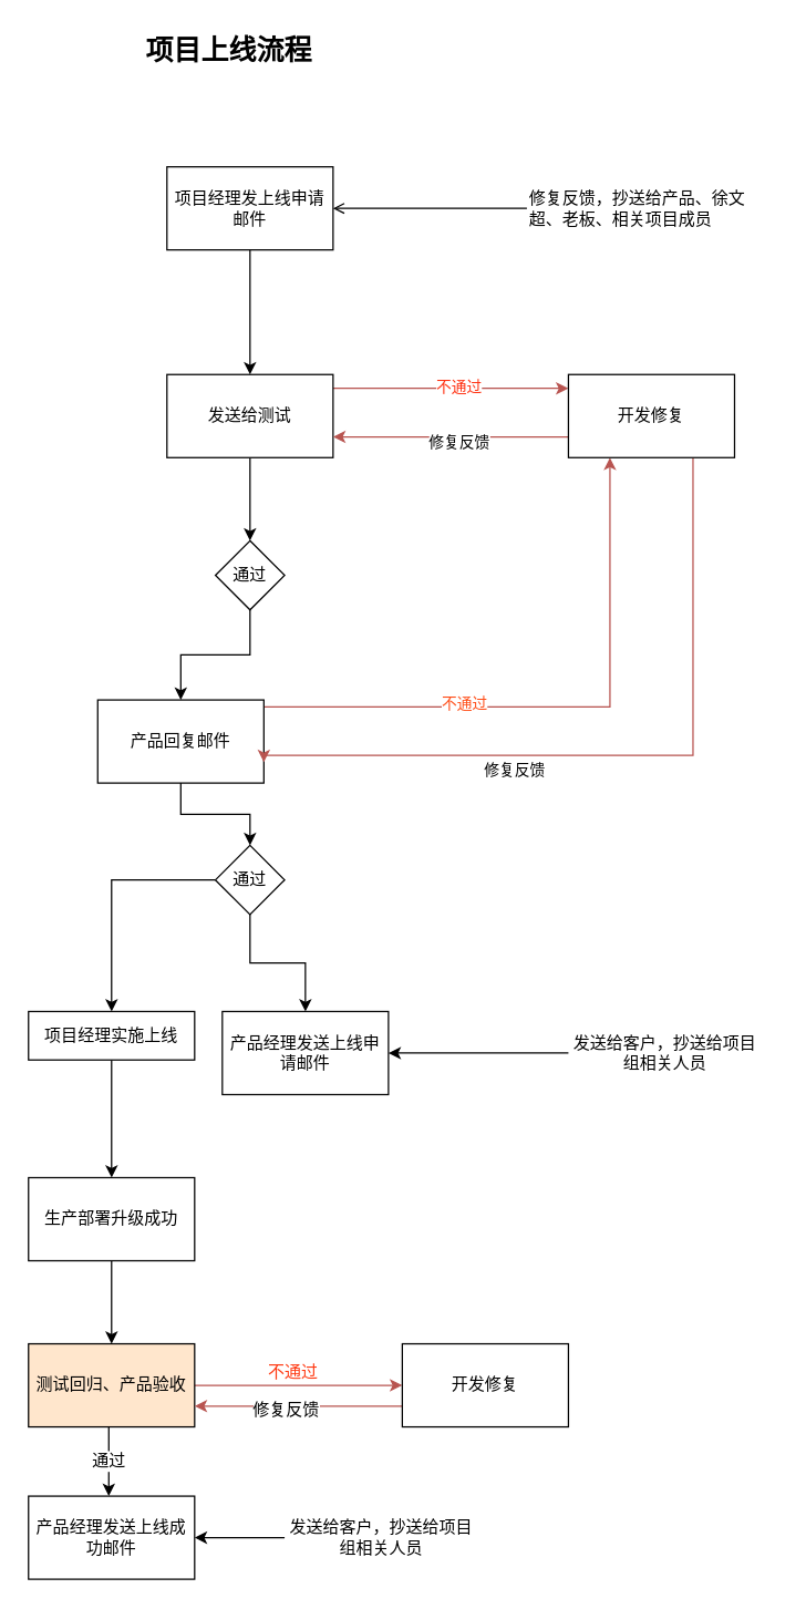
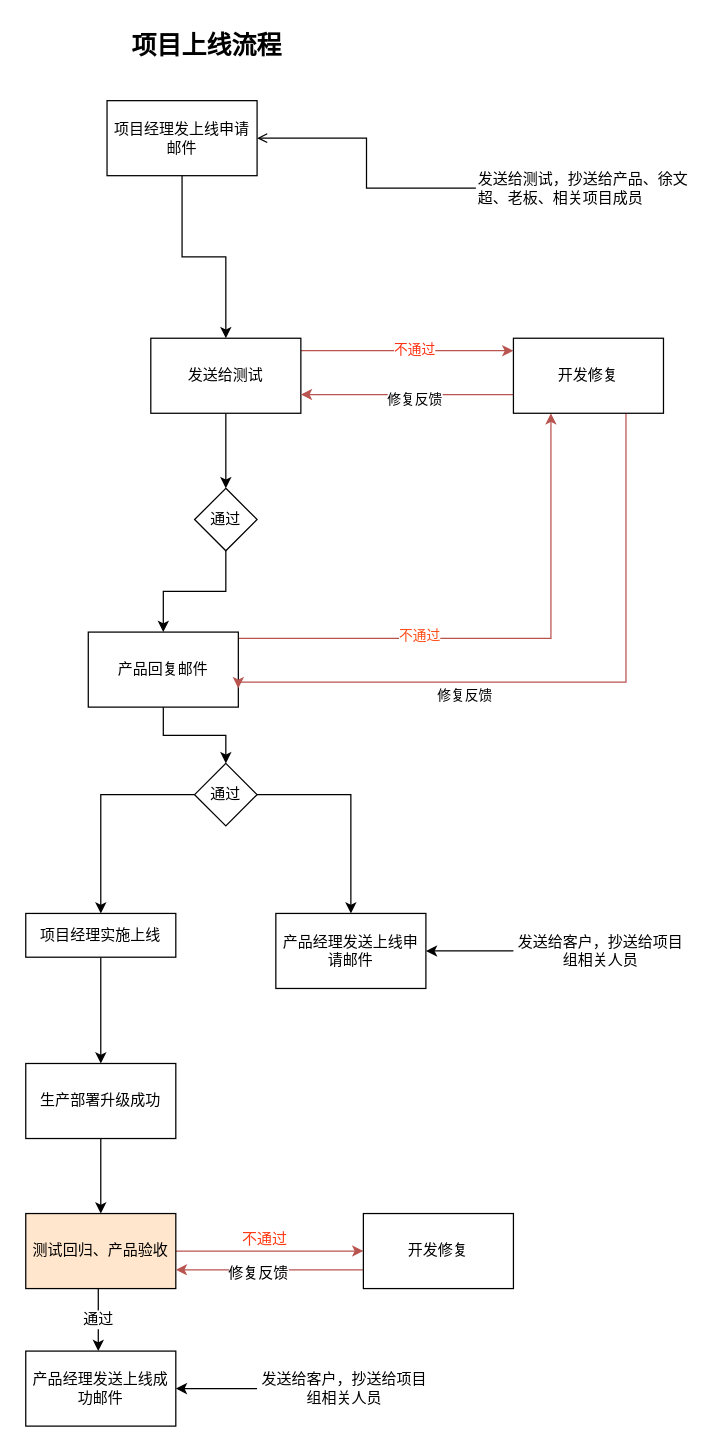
- <mxCell id="3" value="项目经理发上线申请邮件" style="rounded=0;whiteSpace=wrap;html=1;" parent="1" vertex="1"><mxGeometry x="120" y="120" width="120" height="60" as="geometry" /></mxCell>
+ <mxCell id="3" value="项目经理发上线申请邮件" style="rounded=0;whiteSpace=wrap;html=1;" parent="1" vertex="1"><mxGeometry x="85" y="80" width="120" height="60" as="geometry" /></mxCell>
- <mxCell id="6" value="修复反馈，抄送给产品、徐文超、老板、相关项目成员" style="text;html=1;strokeColor=none;fillColor=none;align=left;verticalAlign=middle;whiteSpace=wrap;rounded=0;fontSize=12;" parent="1" vertex="1"><mxGeometry x="380" y="125" width="180" height="50" as="geometry" /></mxCell>
+ <mxCell id="6" value="发送给测试，抄送给产品、徐文超、老板、相关项目成员" style="text;html=1;strokeColor=none;fillColor=none;align=left;verticalAlign=middle;whiteSpace=wrap;rounded=0;fontSize=12;" parent="1" vertex="1"><mxGeometry x="380" y="125" width="180" height="50" as="geometry" /></mxCell>
- <mxCell id="22" value="产品经理发送上线申请邮件" style="rounded=0;whiteSpace=wrap;html=1;" parent="1" vertex="1"><mxGeometry x="160" y="730" width="120" height="60" as="geometry" /></mxCell>
+ <mxCell id="22" value="产品经理发送上线申请邮件" style="rounded=0;whiteSpace=wrap;html=1;" parent="1" vertex="1"><mxGeometry x="220" y="730" width="120" height="60" as="geometry" /></mxCell>
